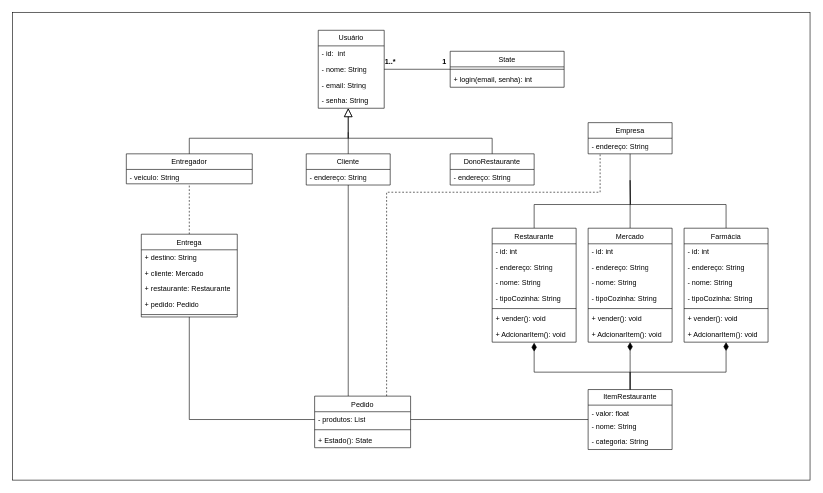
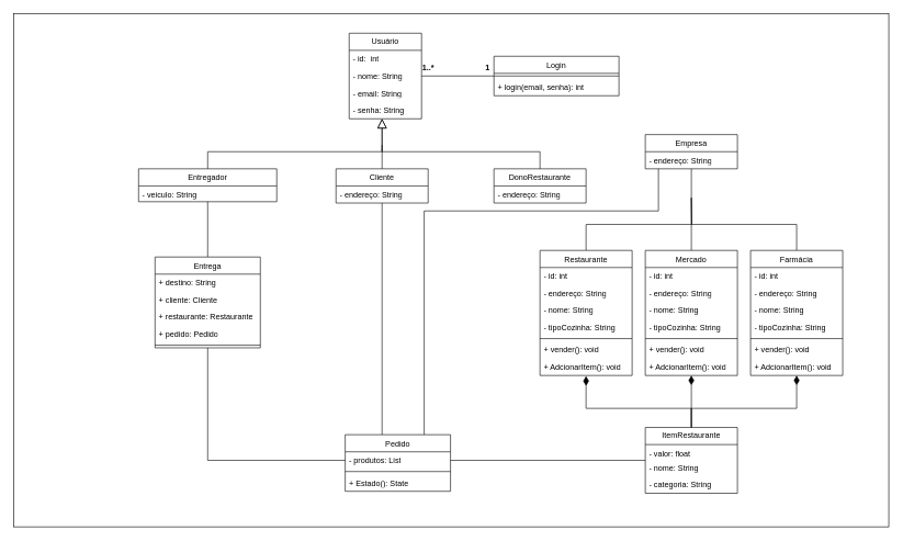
- <mxCell id="12" value="&lt;span style=&quot;font-weight: normal;&quot;&gt;State&lt;/span&gt;" style="swimlane;fontStyle=1;align=center;verticalAlign=top;childLayout=stackLayout;horizontal=1;startSize=26;horizontalStack=0;resizeParent=1;resizeParentMax=0;resizeLast=0;collapsible=1;marginBottom=0;whiteSpace=wrap;html=1;" parent="1" vertex="1"><mxGeometry x="750" y="85" width="190" height="60" as="geometry" /></mxCell>
+ <mxCell id="12" value="&lt;span style=&quot;font-weight: normal;&quot;&gt;Login&lt;/span&gt;" style="swimlane;fontStyle=1;align=center;verticalAlign=top;childLayout=stackLayout;horizontal=1;startSize=26;horizontalStack=0;resizeParent=1;resizeParentMax=0;resizeLast=0;collapsible=1;marginBottom=0;whiteSpace=wrap;html=1;" parent="1" vertex="1"><mxGeometry x="750" y="85" width="190" height="60" as="geometry" /></mxCell>
- <mxCell id="33" style="edgeStyle=orthogonalEdgeStyle;rounded=0;orthogonalLoop=1;jettySize=auto;html=1;exitX=0.75;exitY=0;exitDx=0;exitDy=0;endArrow=none;endFill=0;dashed=1;" parent="1" source="34" target="52" edge="1"><mxGeometry relative="1" as="geometry"><Array as="points"><mxPoint x="644" y="320" /><mxPoint x="1000" y="320" /></Array></mxGeometry></mxCell>
+ <mxCell id="33" style="edgeStyle=orthogonalEdgeStyle;rounded=0;orthogonalLoop=1;jettySize=auto;html=1;exitX=0.75;exitY=0;exitDx=0;exitDy=0;endArrow=none;endFill=0;" parent="1" source="34" target="52" edge="1"><mxGeometry relative="1" as="geometry"><Array as="points"><mxPoint x="644" y="320" /><mxPoint x="1000" y="320" /></Array></mxGeometry></mxCell>
- <mxCell id="44" style="edgeStyle=orthogonalEdgeStyle;rounded=0;orthogonalLoop=1;jettySize=auto;html=1;exitX=0.5;exitY=0;exitDx=0;exitDy=0;endArrow=none;endFill=0;dashed=1;" parent="1" source="45" target="42" edge="1"><mxGeometry relative="1" as="geometry" /></mxCell>
+ <mxCell id="44" style="edgeStyle=orthogonalEdgeStyle;rounded=0;orthogonalLoop=1;jettySize=auto;html=1;exitX=0.5;exitY=0;exitDx=0;exitDy=0;endArrow=none;endFill=0;" parent="1" source="45" target="42" edge="1"><mxGeometry relative="1" as="geometry" /></mxCell>
- <mxCell id="47" value="+ cliente: Mercado" style="text;strokeColor=none;fillColor=none;align=left;verticalAlign=top;spacingLeft=4;spacingRight=4;overflow=hidden;rotatable=0;points=[[0,0.5],[1,0.5]];portConstraint=eastwest;whiteSpace=wrap;html=1;" parent="45" vertex="1"><mxGeometry y="52" width="160" height="26" as="geometry" /></mxCell>
+ <mxCell id="47" value="+ cliente: Cliente" style="text;strokeColor=none;fillColor=none;align=left;verticalAlign=top;spacingLeft=4;spacingRight=4;overflow=hidden;rotatable=0;points=[[0,0.5],[1,0.5]];portConstraint=eastwest;whiteSpace=wrap;html=1;" parent="45" vertex="1"><mxGeometry y="52" width="160" height="26" as="geometry" /></mxCell>
